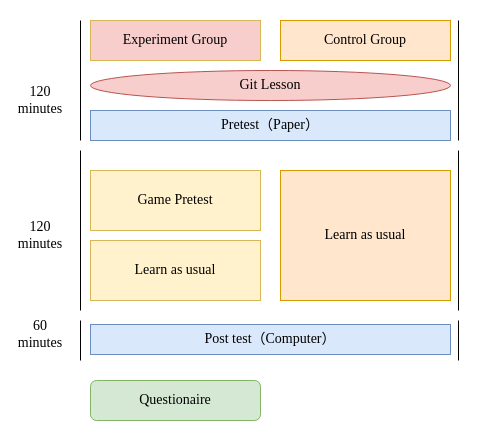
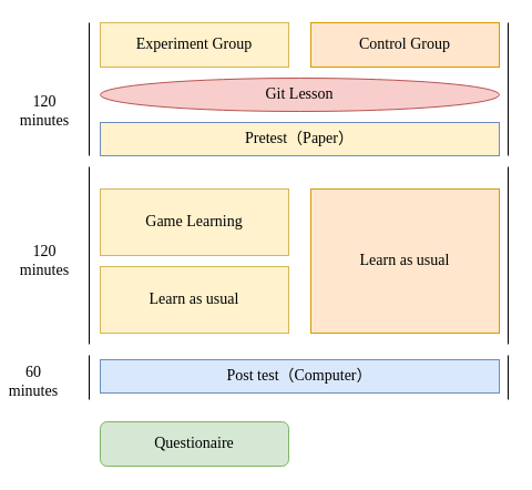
- <mxCell id="3" value="Experiment Group" style="rounded=0;whiteSpace=wrap;html=1;fillColor=#f8cecc;fontSize=14;fontFamily=Lucida Console;strokeColor=#d6b656;" vertex="1" parent="1"><mxGeometry x="90" y="20" width="170" height="40" as="geometry" /></mxCell>
+ <mxCell id="3" value="Experiment Group" style="rounded=0;whiteSpace=wrap;html=1;fillColor=#fff2cc;fontSize=14;fontFamily=Lucida Console;strokeColor=#d6b656;" vertex="1" parent="1"><mxGeometry x="90" y="20" width="170" height="40" as="geometry" /></mxCell>
- <mxCell id="6" value="Pretest（Paper）" style="rounded=0;whiteSpace=wrap;html=1;fillColor=#dae8fc;fontSize=14;fontFamily=Lucida Console;strokeColor=#6c8ebf;" vertex="1" parent="1"><mxGeometry x="90" y="110" width="360" height="30" as="geometry" /></mxCell>
+ <mxCell id="6" value="Pretest（Paper）" style="rounded=0;whiteSpace=wrap;html=1;fillColor=#fff2cc;fontSize=14;fontFamily=Lucida Console;strokeColor=#6c8ebf;" vertex="1" parent="1"><mxGeometry x="90" y="110" width="360" height="30" as="geometry" /></mxCell>
- <mxCell id="7" value="Game Pretest" style="rounded=0;whiteSpace=wrap;html=1;fillColor=#fff2cc;fontSize=14;fontFamily=Lucida Console;strokeColor=#d6b656;" vertex="1" parent="1"><mxGeometry x="90" y="170" width="170" height="60" as="geometry" /></mxCell>
+ <mxCell id="7" value="Game Learning" style="rounded=0;whiteSpace=wrap;html=1;fillColor=#fff2cc;fontSize=14;fontFamily=Lucida Console;strokeColor=#d6b656;" vertex="1" parent="1"><mxGeometry x="90" y="170" width="170" height="60" as="geometry" /></mxCell>
- <mxCell id="16" value="60 minutes" style="text;html=1;strokeColor=none;fillColor=none;align=center;verticalAlign=middle;whiteSpace=wrap;rounded=0;fontFamily=Lucida Console;fontSize=14;" vertex="1" parent="1"><mxGeometry x="20" y="324" width="40" height="20" as="geometry" /></mxCell>
+ <mxCell id="16" value="60 minutes" style="text;html=1;strokeColor=none;fillColor=none;align=center;verticalAlign=middle;whiteSpace=wrap;rounded=0;fontFamily=Lucida Console;fontSize=14;" vertex="1" parent="1"><mxGeometry x="10" y="334" width="40" height="20" as="geometry" /></mxCell>
